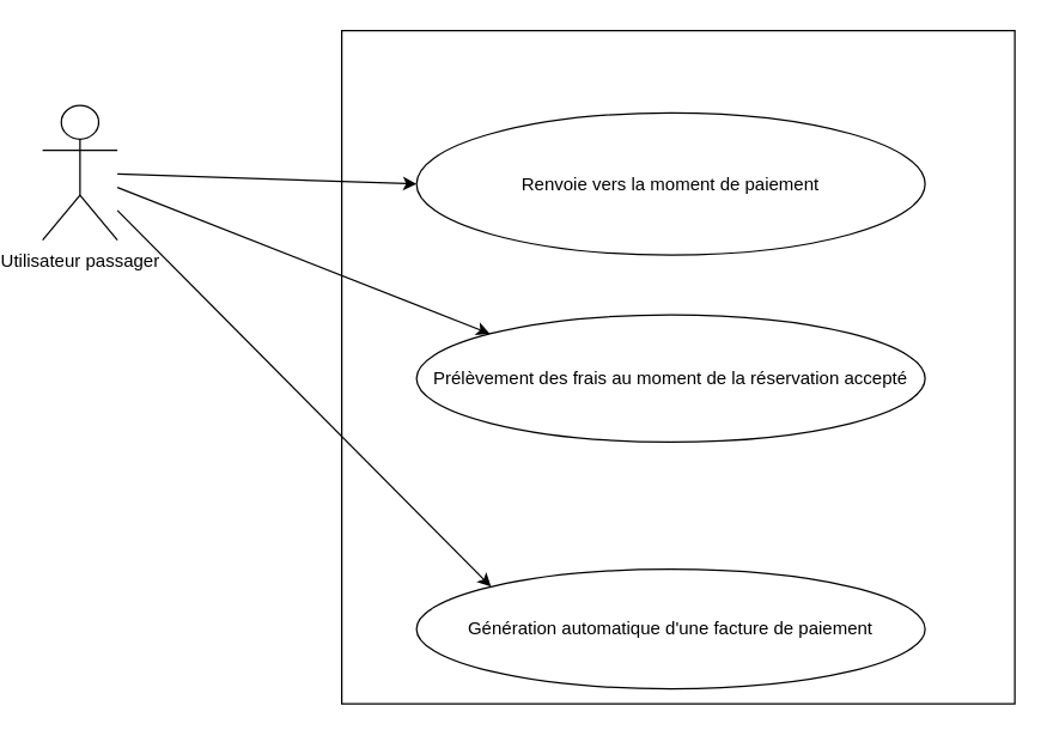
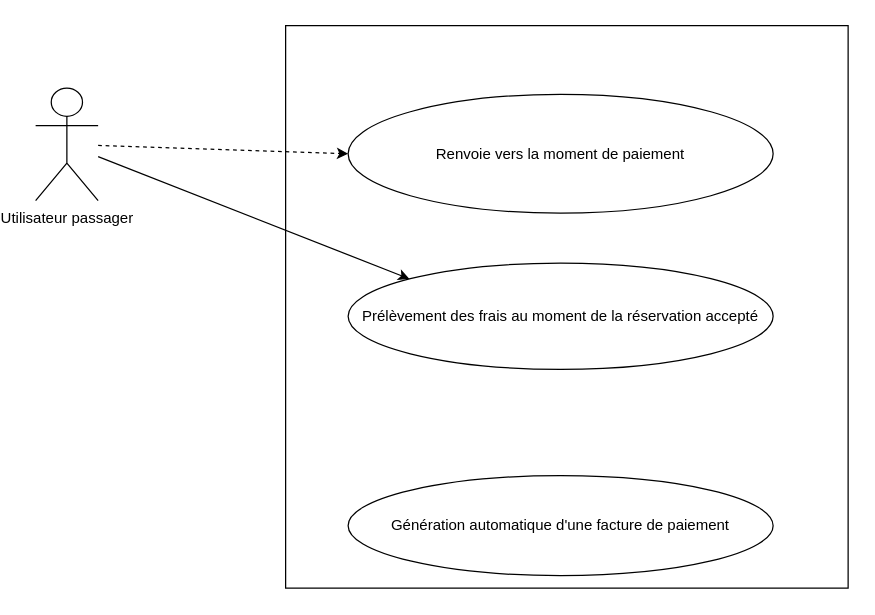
- <mxCell id="5" value="" style="endArrow=classic;html=1;rounded=0;entryX=0;entryY=0.5;entryDx=0;entryDy=0;" edge="1" parent="1" source="3" target="4"><mxGeometry width="50" height="50" relative="1" as="geometry"><mxPoint x="280" y="280" as="sourcePoint" /><mxPoint x="330" y="230" as="targetPoint" /></mxGeometry></mxCell>
+ <mxCell id="5" value="" style="endArrow=classic;html=1;rounded=0;entryX=0;entryY=0.5;entryDx=0;entryDy=0;dashed=1;" edge="1" parent="1" source="3" target="4"><mxGeometry width="50" height="50" relative="1" as="geometry"><mxPoint x="280" y="280" as="sourcePoint" /><mxPoint x="330" y="230" as="targetPoint" /></mxGeometry></mxCell>
- <mxCell id="9" value="" style="endArrow=classic;html=1;rounded=0;entryX=0;entryY=0;entryDx=0;entryDy=0;" edge="1" parent="1" source="3" target="8"><mxGeometry width="50" height="50" relative="1" as="geometry"><mxPoint x="280" y="290" as="sourcePoint" /><mxPoint x="330" y="240" as="targetPoint" /></mxGeometry></mxCell>
